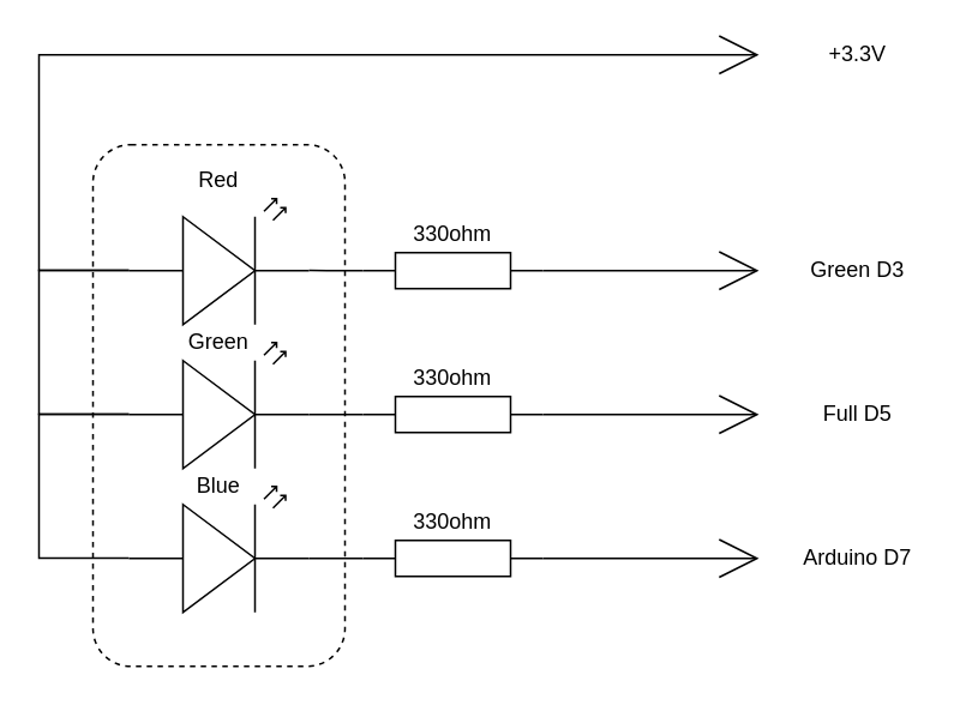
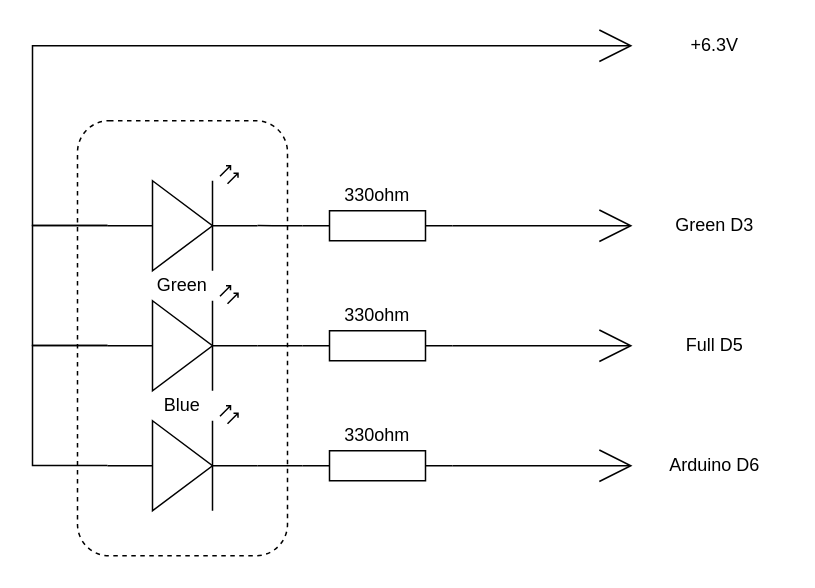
- <mxCell id="24" value="+3.3V" style="text;html=1;strokeColor=none;fillColor=none;align=center;verticalAlign=middle;whiteSpace=wrap;rounded=0;dashed=1;" vertex="1" parent="1"><mxGeometry x="430" y="20" width="90" height="20" as="geometry" /></mxCell>
+ <mxCell id="24" value="+6.3V" style="text;html=1;strokeColor=none;fillColor=none;align=center;verticalAlign=middle;whiteSpace=wrap;rounded=0;dashed=1;" vertex="1" parent="1"><mxGeometry x="430" y="20" width="90" height="20" as="geometry" /></mxCell>
- <mxCell id="25" value="Red" style="text;html=1;strokeColor=none;fillColor=none;align=center;verticalAlign=middle;whiteSpace=wrap;rounded=0;dashed=1;" vertex="1" parent="1"><mxGeometry x="100" y="90" width="40" height="20" as="geometry" /></mxCell>
- <mxCell id="22" value="Arduino D7" style="text;html=1;strokeColor=none;fillColor=none;align=center;verticalAlign=middle;whiteSpace=wrap;rounded=0;dashed=1;" vertex="1" parent="1"><mxGeometry x="430" y="300" width="90" height="20" as="geometry" /></mxCell>
+ <mxCell id="22" value="Arduino D6" style="text;html=1;strokeColor=none;fillColor=none;align=center;verticalAlign=middle;whiteSpace=wrap;rounded=0;dashed=1;" vertex="1" parent="1"><mxGeometry x="430" y="300" width="90" height="20" as="geometry" /></mxCell>
